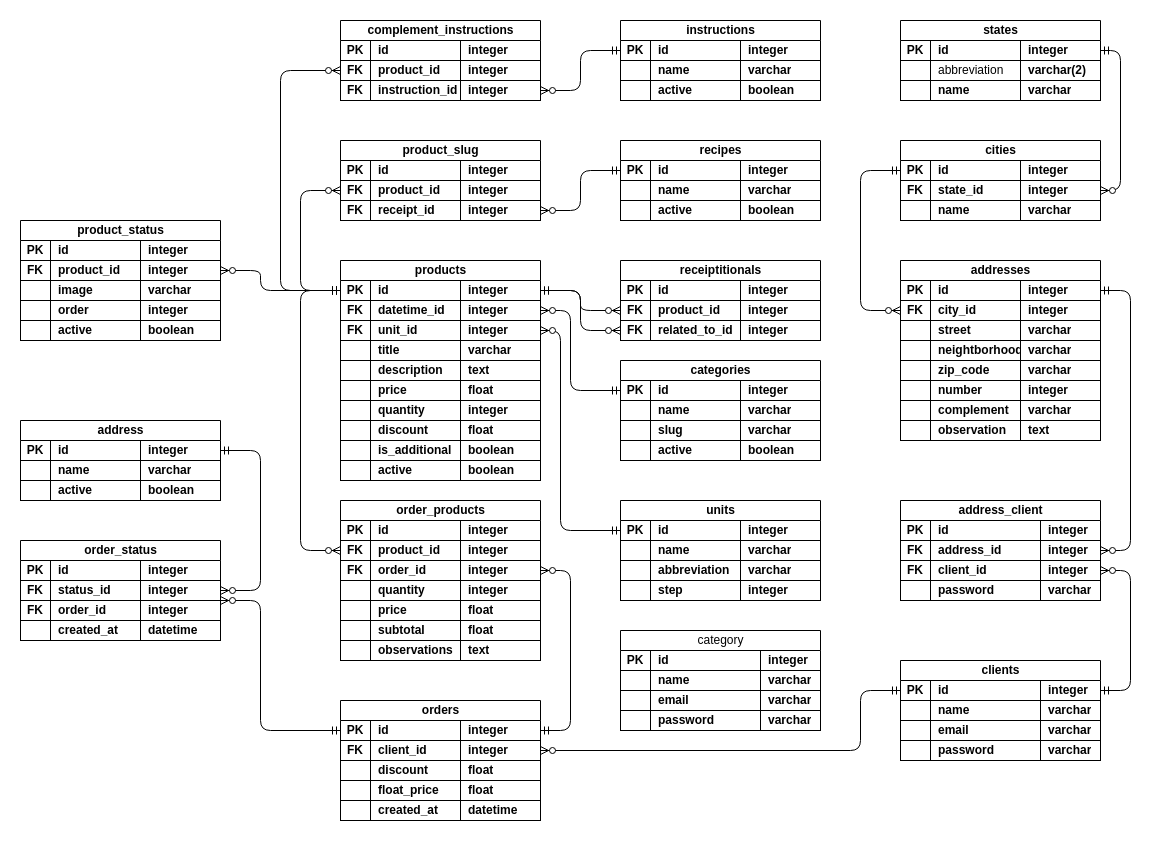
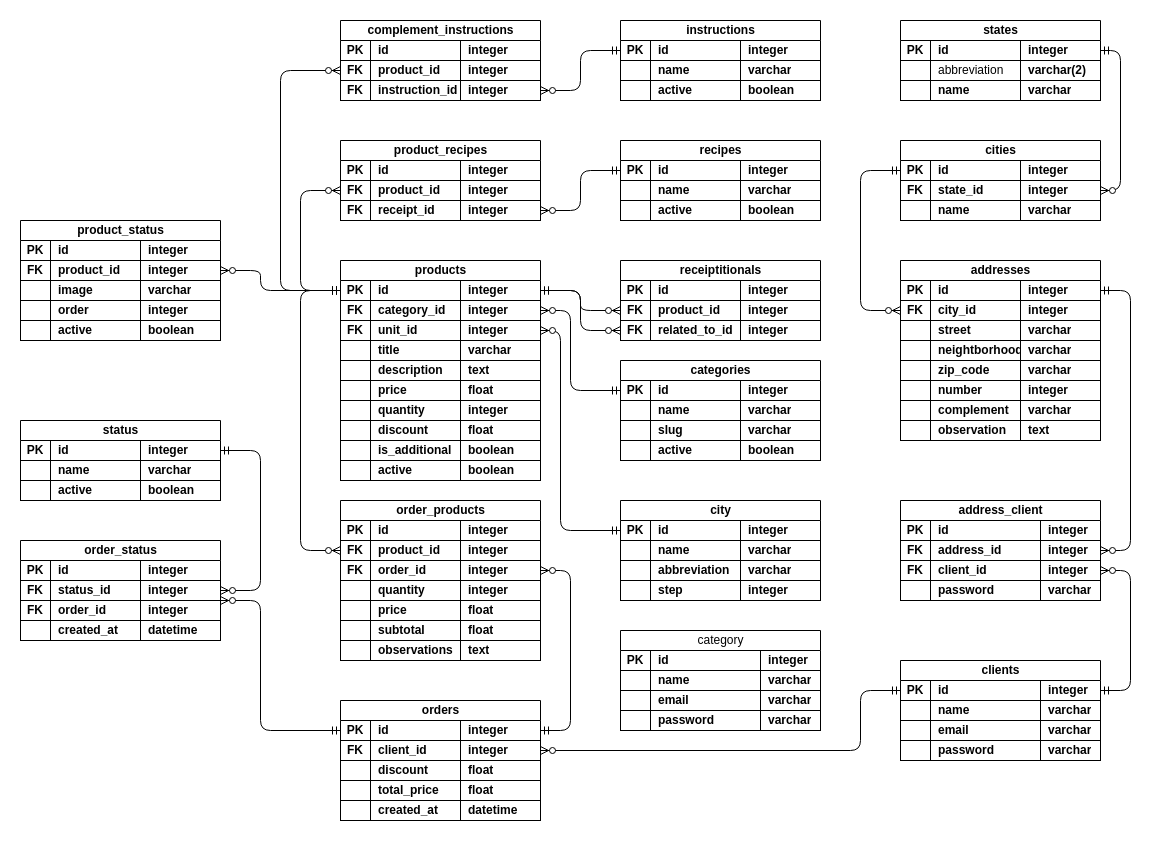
- <mxCell id="258" value="product_slug" style="shape=table;startSize=20;container=1;collapsible=1;childLayout=tableLayout;fixedRows=1;rowLines=0;fontStyle=1;align=center;resizeLast=1;html=1;fontFamily=Helvetica;fontSize=12;fontColor=default;labelBackgroundColor=default;" parent="1" vertex="1"><mxGeometry x="340" y="140" width="200" height="80" as="geometry" /></mxCell>
+ <mxCell id="258" value="product_recipes" style="shape=table;startSize=20;container=1;collapsible=1;childLayout=tableLayout;fixedRows=1;rowLines=0;fontStyle=1;align=center;resizeLast=1;html=1;fontFamily=Helvetica;fontSize=12;fontColor=default;labelBackgroundColor=default;" parent="1" vertex="1"><mxGeometry x="340" y="140" width="200" height="80" as="geometry" /></mxCell>
- <mxCell id="106" value="datetime_id" style="shape=partialRectangle;connectable=0;fillColor=none;top=0;left=0;bottom=0;right=0;align=left;spacingLeft=6;fontStyle=1;overflow=hidden;whiteSpace=wrap;html=1;fontFamily=Helvetica;fontSize=12;fontColor=default;labelBackgroundColor=default;" parent="104" vertex="1"><mxGeometry x="30" width="90" height="20" as="geometry"><mxRectangle width="90" height="20" as="alternateBounds" /></mxGeometry></mxCell>
+ <mxCell id="106" value="category_id" style="shape=partialRectangle;connectable=0;fillColor=none;top=0;left=0;bottom=0;right=0;align=left;spacingLeft=6;fontStyle=1;overflow=hidden;whiteSpace=wrap;html=1;fontFamily=Helvetica;fontSize=12;fontColor=default;labelBackgroundColor=default;" parent="104" vertex="1"><mxGeometry x="30" width="90" height="20" as="geometry"><mxRectangle width="90" height="20" as="alternateBounds" /></mxGeometry></mxCell>
- <mxCell id="40" value="address" style="shape=table;startSize=20;container=1;collapsible=1;childLayout=tableLayout;fixedRows=1;rowLines=0;fontStyle=1;align=center;resizeLast=1;html=1;fontFamily=Helvetica;fontSize=12;fontColor=default;labelBackgroundColor=default;" parent="1" vertex="1"><mxGeometry x="20" y="420" width="200" height="80" as="geometry" /></mxCell>
+ <mxCell id="40" value="status" style="shape=table;startSize=20;container=1;collapsible=1;childLayout=tableLayout;fixedRows=1;rowLines=0;fontStyle=1;align=center;resizeLast=1;html=1;fontFamily=Helvetica;fontSize=12;fontColor=default;labelBackgroundColor=default;" parent="1" vertex="1"><mxGeometry x="20" y="420" width="200" height="80" as="geometry" /></mxCell>
- <mxCell id="288" value="units" style="shape=table;startSize=20;container=1;collapsible=1;childLayout=tableLayout;fixedRows=1;rowLines=0;fontStyle=1;align=center;resizeLast=1;html=1;fontFamily=Helvetica;fontSize=12;fontColor=default;labelBackgroundColor=default;" parent="1" vertex="1"><mxGeometry x="620" y="500" width="200" height="100" as="geometry" /></mxCell>
+ <mxCell id="288" value="city" style="shape=table;startSize=20;container=1;collapsible=1;childLayout=tableLayout;fixedRows=1;rowLines=0;fontStyle=1;align=center;resizeLast=1;html=1;fontFamily=Helvetica;fontSize=12;fontColor=default;labelBackgroundColor=default;" parent="1" vertex="1"><mxGeometry x="620" y="500" width="200" height="100" as="geometry" /></mxCell>
- <mxCell id="34" value="float_price" style="shape=partialRectangle;connectable=0;fillColor=none;top=0;left=0;bottom=0;right=0;align=left;spacingLeft=6;fontStyle=1;overflow=hidden;whiteSpace=wrap;html=1;fontFamily=Helvetica;fontSize=12;fontColor=default;labelBackgroundColor=default;" parent="32" vertex="1"><mxGeometry x="30" width="90" height="20" as="geometry"><mxRectangle width="90" height="20" as="alternateBounds" /></mxGeometry></mxCell>
+ <mxCell id="34" value="total_price" style="shape=partialRectangle;connectable=0;fillColor=none;top=0;left=0;bottom=0;right=0;align=left;spacingLeft=6;fontStyle=1;overflow=hidden;whiteSpace=wrap;html=1;fontFamily=Helvetica;fontSize=12;fontColor=default;labelBackgroundColor=default;" parent="32" vertex="1"><mxGeometry x="30" width="90" height="20" as="geometry"><mxRectangle width="90" height="20" as="alternateBounds" /></mxGeometry></mxCell>
